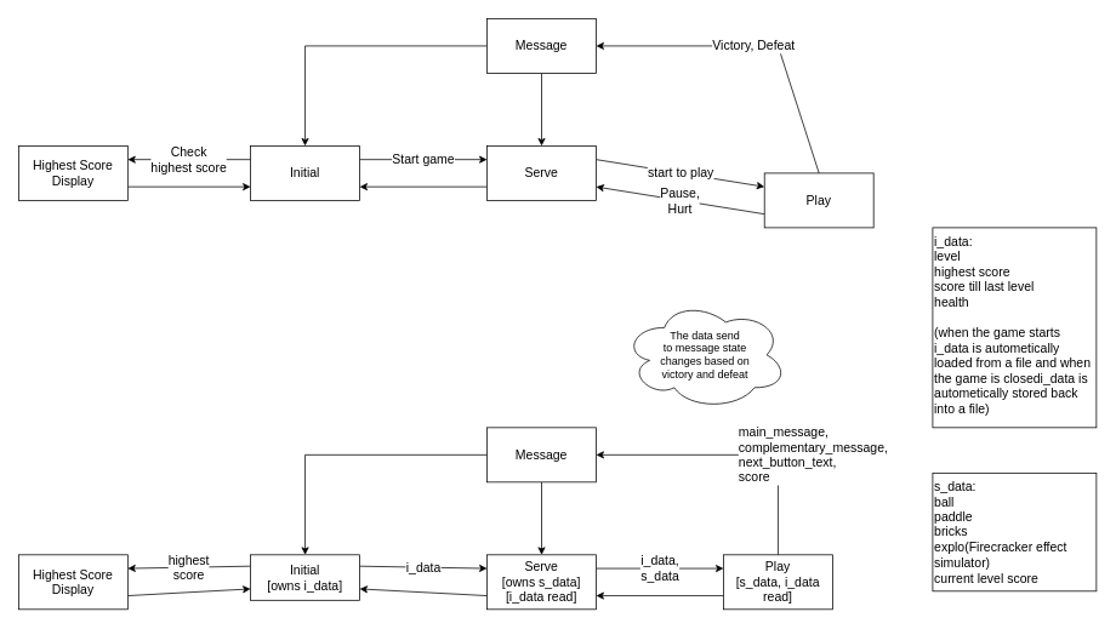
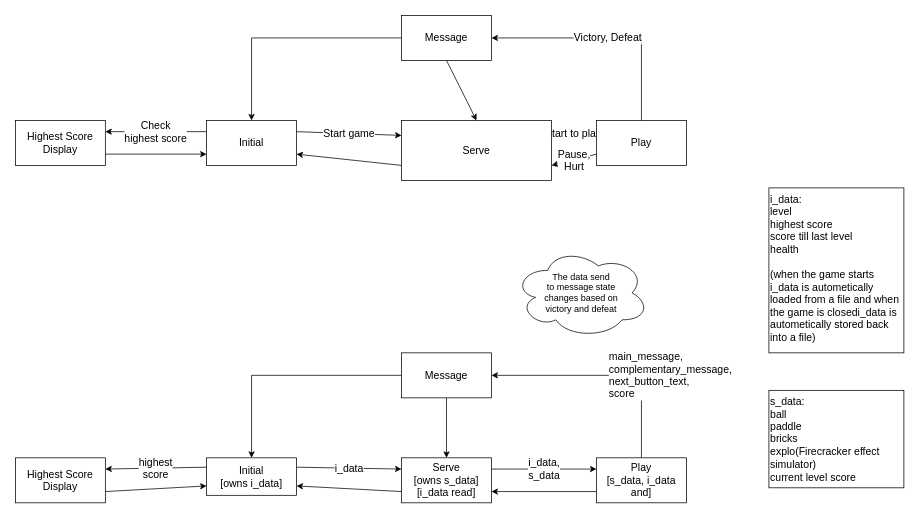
- <mxCell id="7" value="Serve" style="whiteSpace=wrap;html=1;fontSize=14;rounded=0;" parent="1" vertex="1"><mxGeometry x="535" y="160" width="120" height="60" as="geometry" /></mxCell>
+ <mxCell id="7" value="Serve" style="whiteSpace=wrap;html=1;fontSize=14;rounded=0;" parent="1" vertex="1"><mxGeometry x="535" y="160" width="200" height="80" as="geometry" /></mxCell>
- <mxCell id="10" value="Play" style="whiteSpace=wrap;html=1;fontSize=14;rounded=0;" parent="1" vertex="1"><mxGeometry x="840" y="190" width="120" height="60" as="geometry" /></mxCell>
+ <mxCell id="10" value="Play" style="whiteSpace=wrap;html=1;fontSize=14;rounded=0;" parent="1" vertex="1"><mxGeometry x="795" y="160" width="120" height="60" as="geometry" /></mxCell>
- <mxCell id="24" value="Play&lt;br&gt;[s_data, i_data read]" style="whiteSpace=wrap;html=1;fontSize=14;rounded=0;" parent="1" vertex="1"><mxGeometry x="795" y="610" width="120" height="60" as="geometry" /></mxCell>
+ <mxCell id="24" value="Play&lt;br&gt;[s_data, i_data and]" style="whiteSpace=wrap;html=1;fontSize=14;rounded=0;" parent="1" vertex="1"><mxGeometry x="795" y="610" width="120" height="60" as="geometry" /></mxCell>
